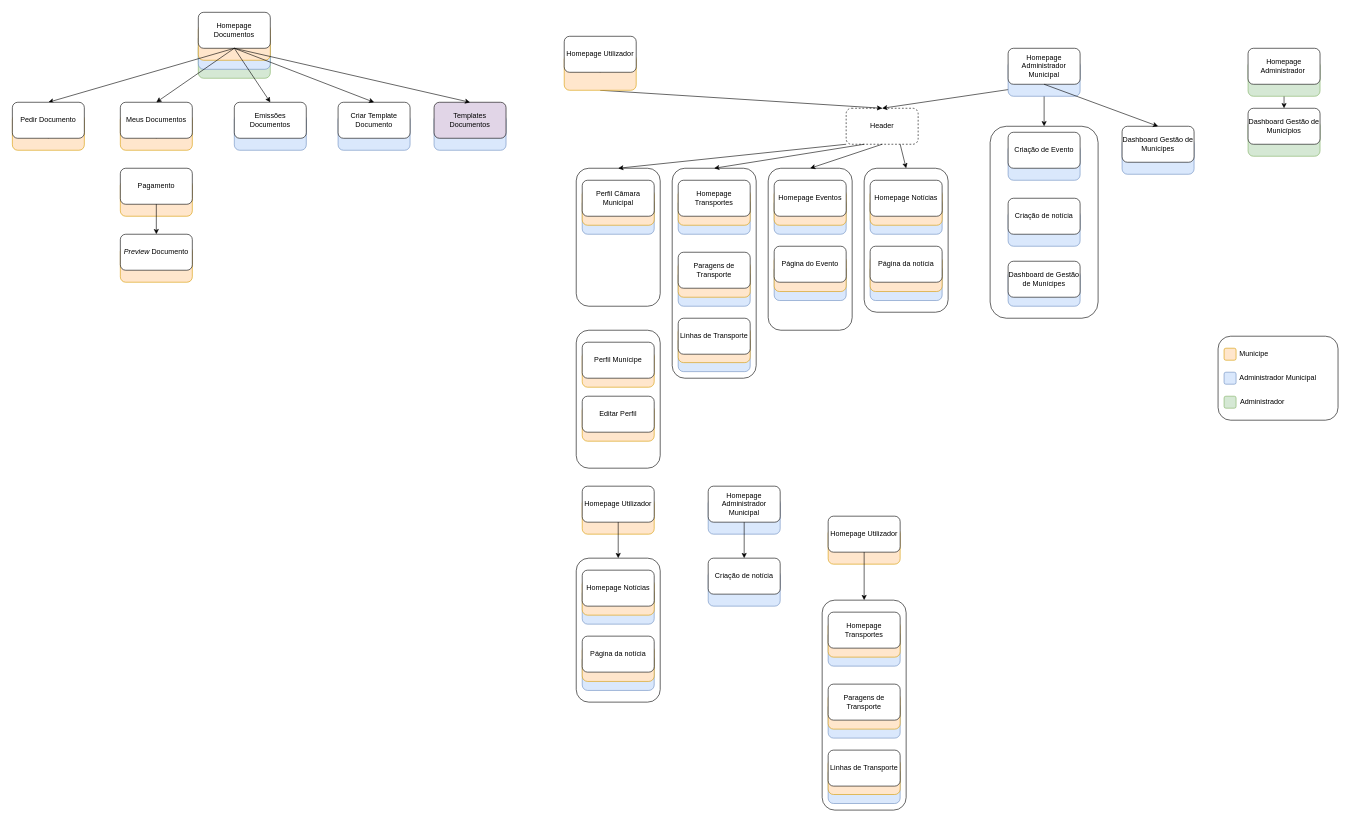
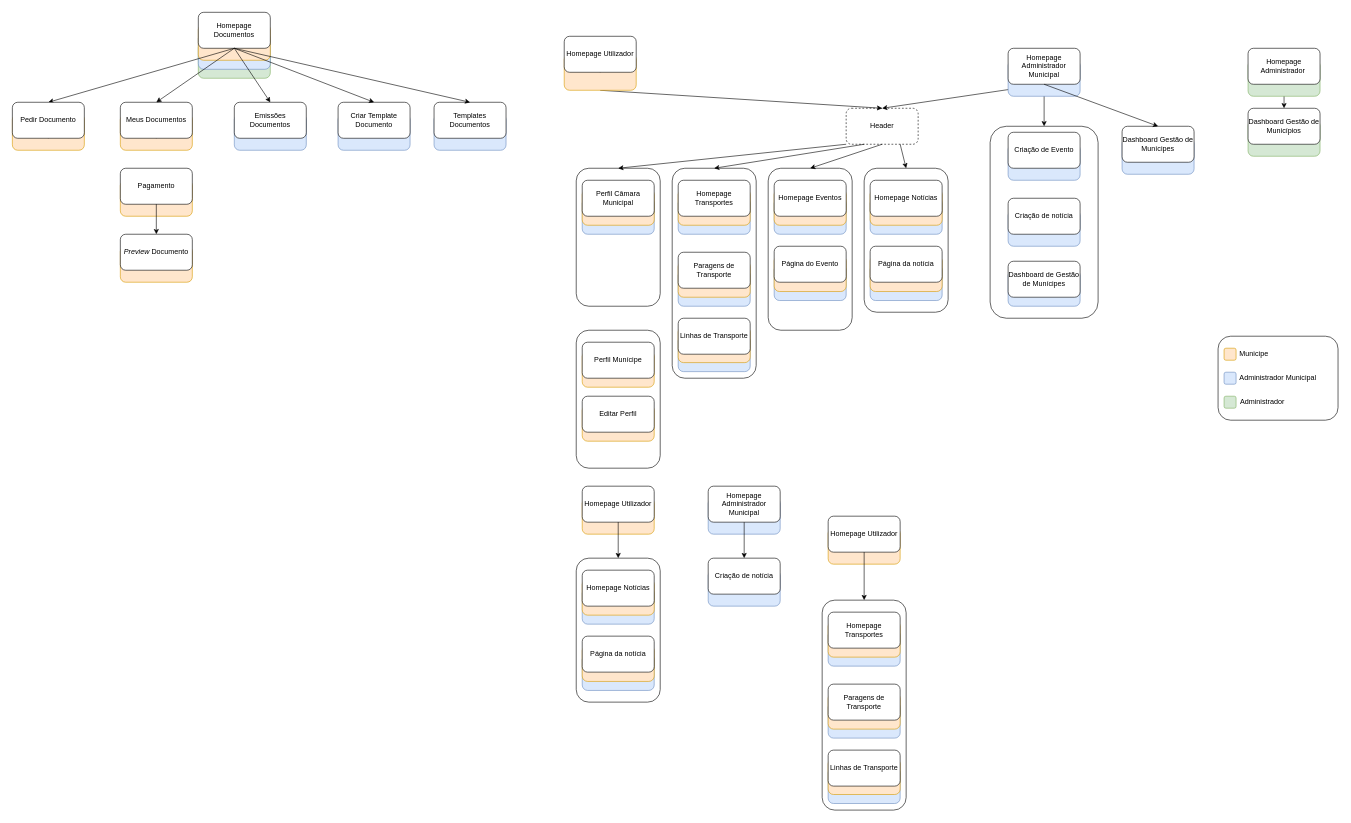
- <mxCell id="119" value="Templates Documentos" style="rounded=1;whiteSpace=wrap;html=1;fillColor=#e1d5e7;" parent="1" vertex="1"><mxGeometry x="723" y="170" width="120" height="60" as="geometry" /></mxCell>
+ <mxCell id="119" value="Templates Documentos" style="rounded=1;whiteSpace=wrap;html=1;" parent="1" vertex="1"><mxGeometry x="723" y="170" width="120" height="60" as="geometry" /></mxCell>
